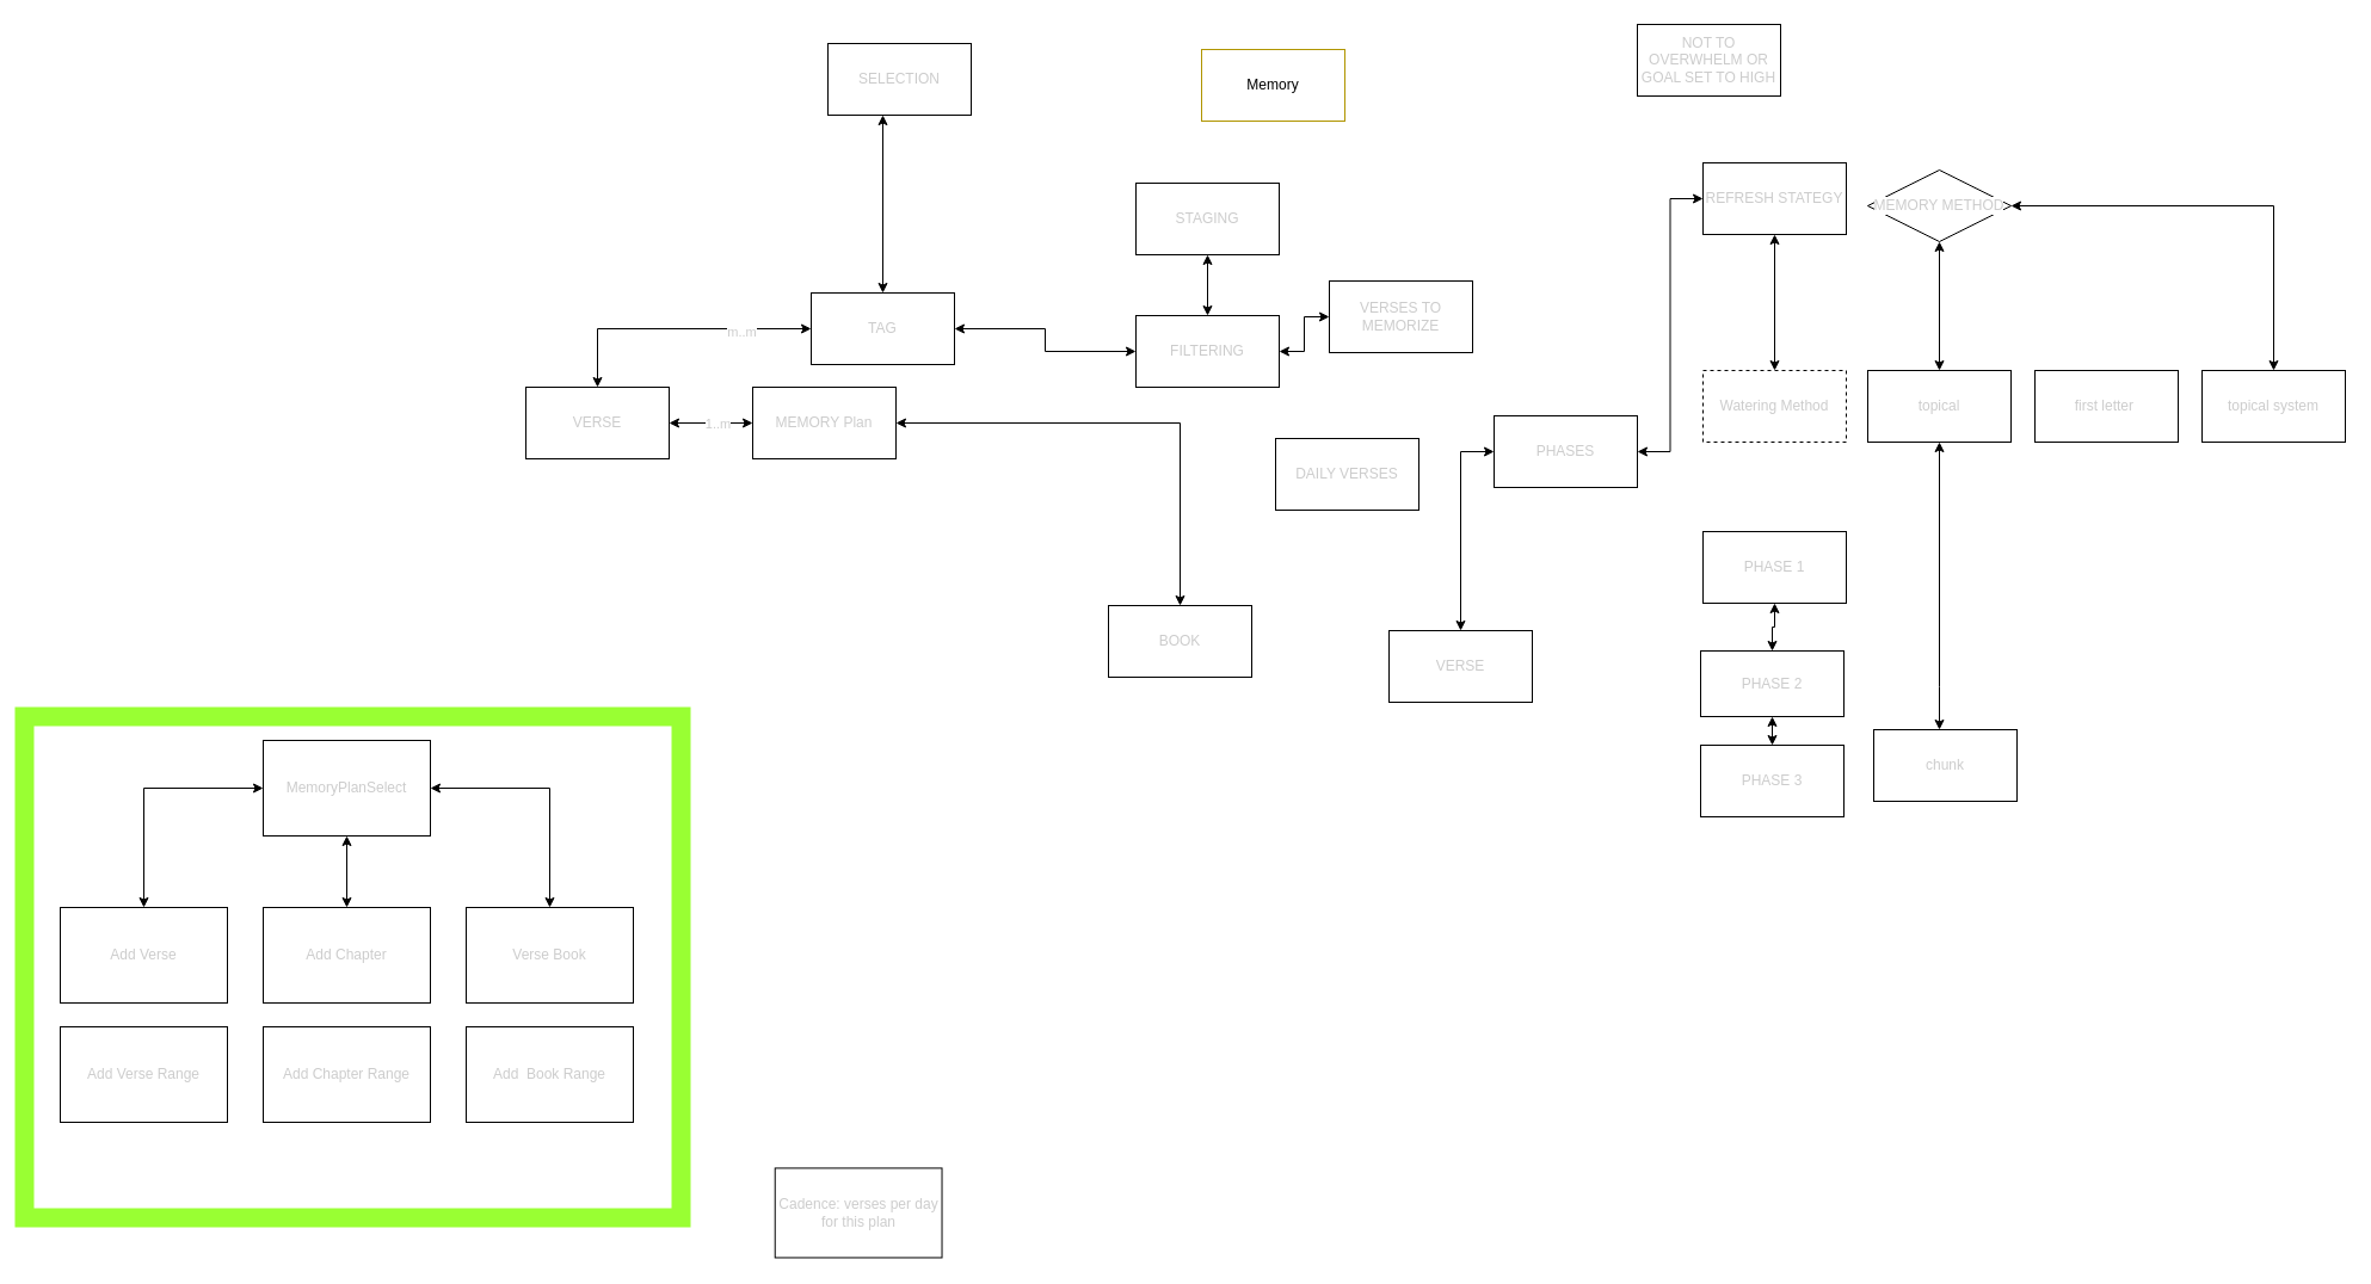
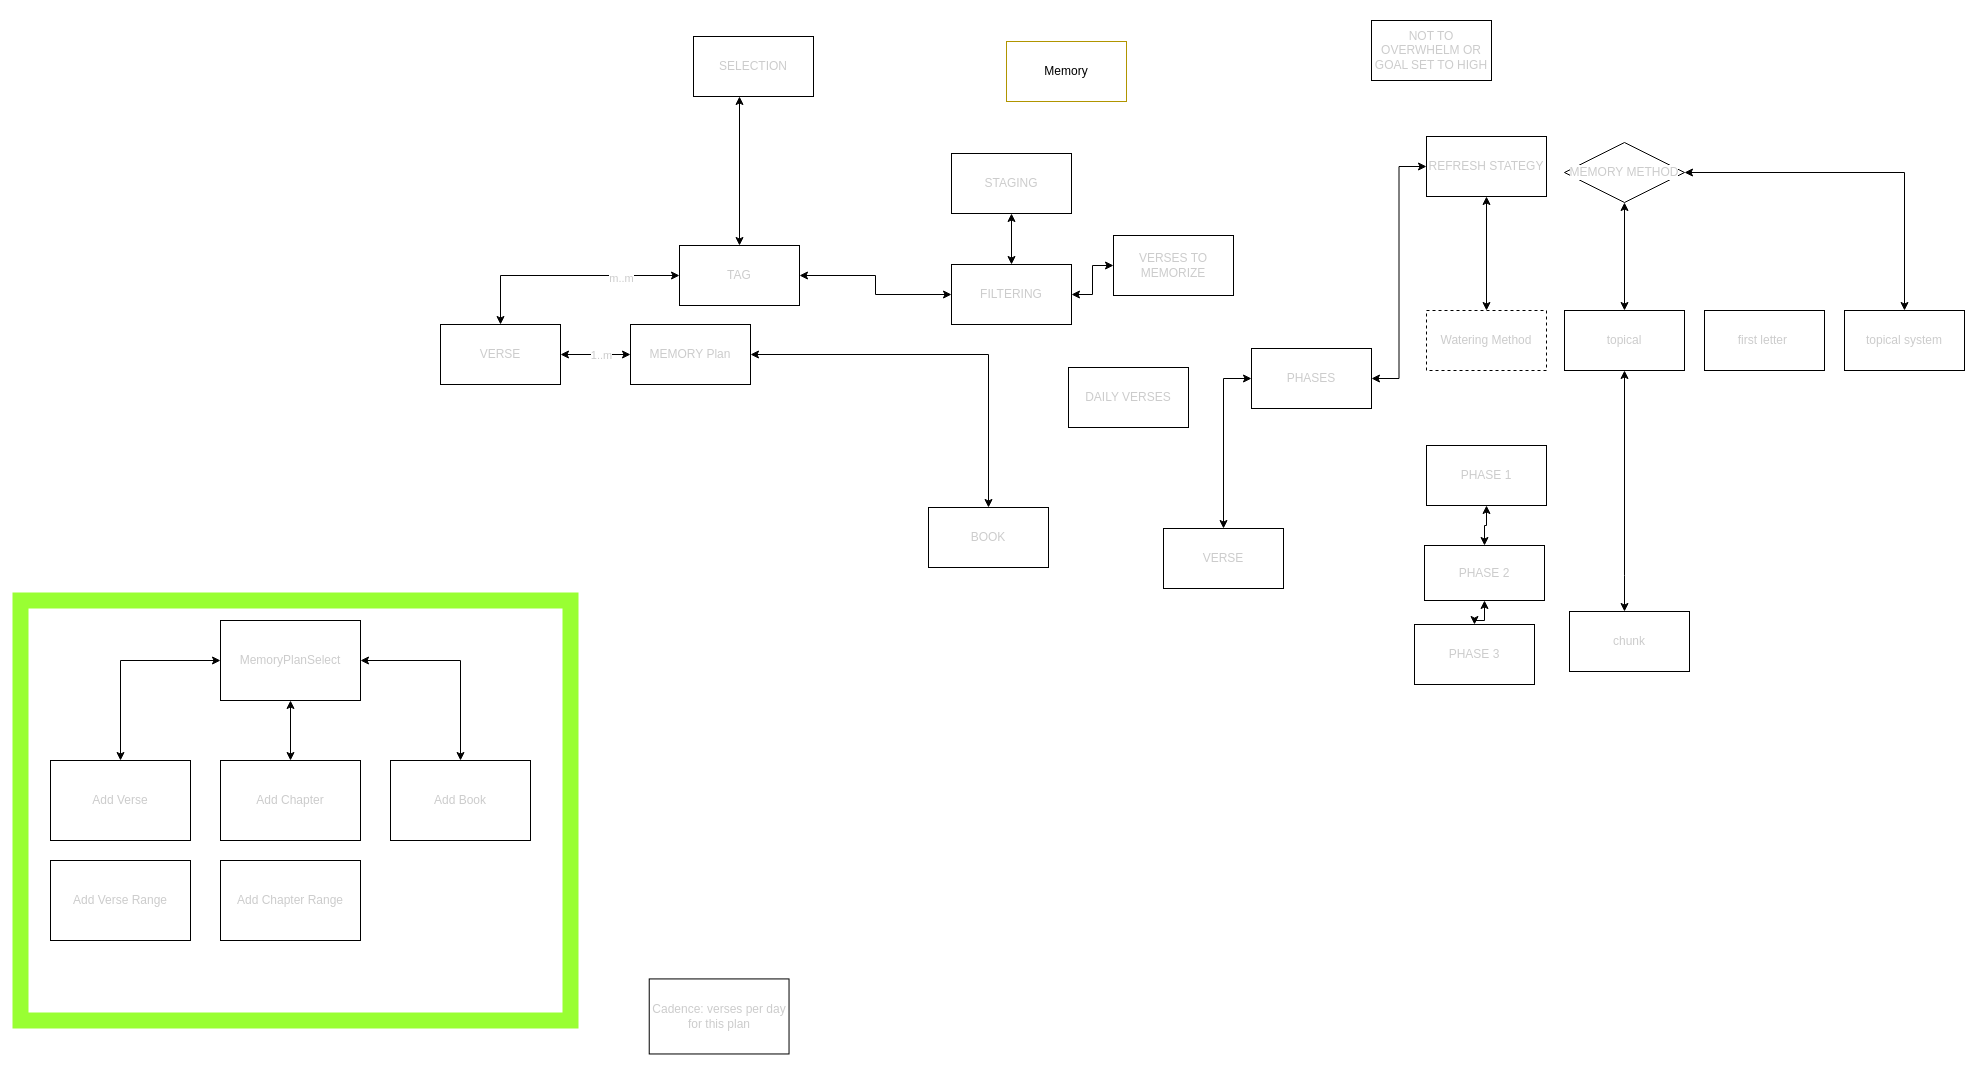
- <mxCell id="31" value="PHASE 3" style="rounded=0;whiteSpace=wrap;html=1;labelBackgroundColor=#FFFFFF;fontColor=#CCCCCC;fillColor=none;" vertex="1" parent="1"><mxGeometry x="1424" y="624" width="120" height="60" as="geometry" /></mxCell>
+ <mxCell id="31" value="PHASE 3" style="rounded=0;whiteSpace=wrap;html=1;labelBackgroundColor=#FFFFFF;fontColor=#CCCCCC;fillColor=none;" vertex="1" parent="1"><mxGeometry x="1414" y="624" width="120" height="60" as="geometry" /></mxCell>
- <mxCell id="50" value="Verse Book" style="rounded=0;whiteSpace=wrap;html=1;labelBackgroundColor=#FFFFFF;fontColor=#CCCCCC;fillColor=none;" vertex="1" parent="45"><mxGeometry x="340" y="140" width="140" height="80" as="geometry" /></mxCell>
+ <mxCell id="50" value="Add Book" style="rounded=0;whiteSpace=wrap;html=1;labelBackgroundColor=#FFFFFF;fontColor=#CCCCCC;fillColor=none;" vertex="1" parent="45"><mxGeometry x="340" y="140" width="140" height="80" as="geometry" /></mxCell>
- <mxCell id="51" value="Add&amp;nbsp; Book Range" style="rounded=0;whiteSpace=wrap;html=1;labelBackgroundColor=#FFFFFF;fontColor=#CCCCCC;fillColor=none;" vertex="1" parent="45"><mxGeometry x="340" y="240" width="140" height="80" as="geometry" /></mxCell>
